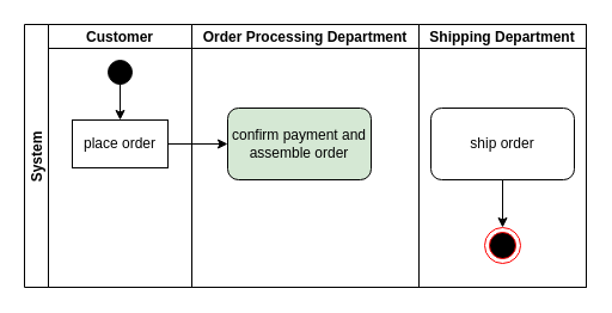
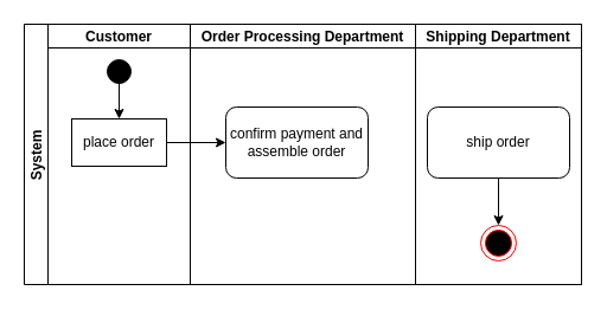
- <mxCell id="8" value="confirm payment and assemble order" style="rounded=1;whiteSpace=wrap;html=1;fillColor=#d5e8d4;" vertex="1" parent="7"><mxGeometry x="30" y="70" width="120" height="60" as="geometry" /></mxCell>
+ <mxCell id="8" value="confirm payment and assemble order" style="rounded=1;whiteSpace=wrap;html=1;" vertex="1" parent="7"><mxGeometry x="30" y="70" width="120" height="60" as="geometry" /></mxCell>
